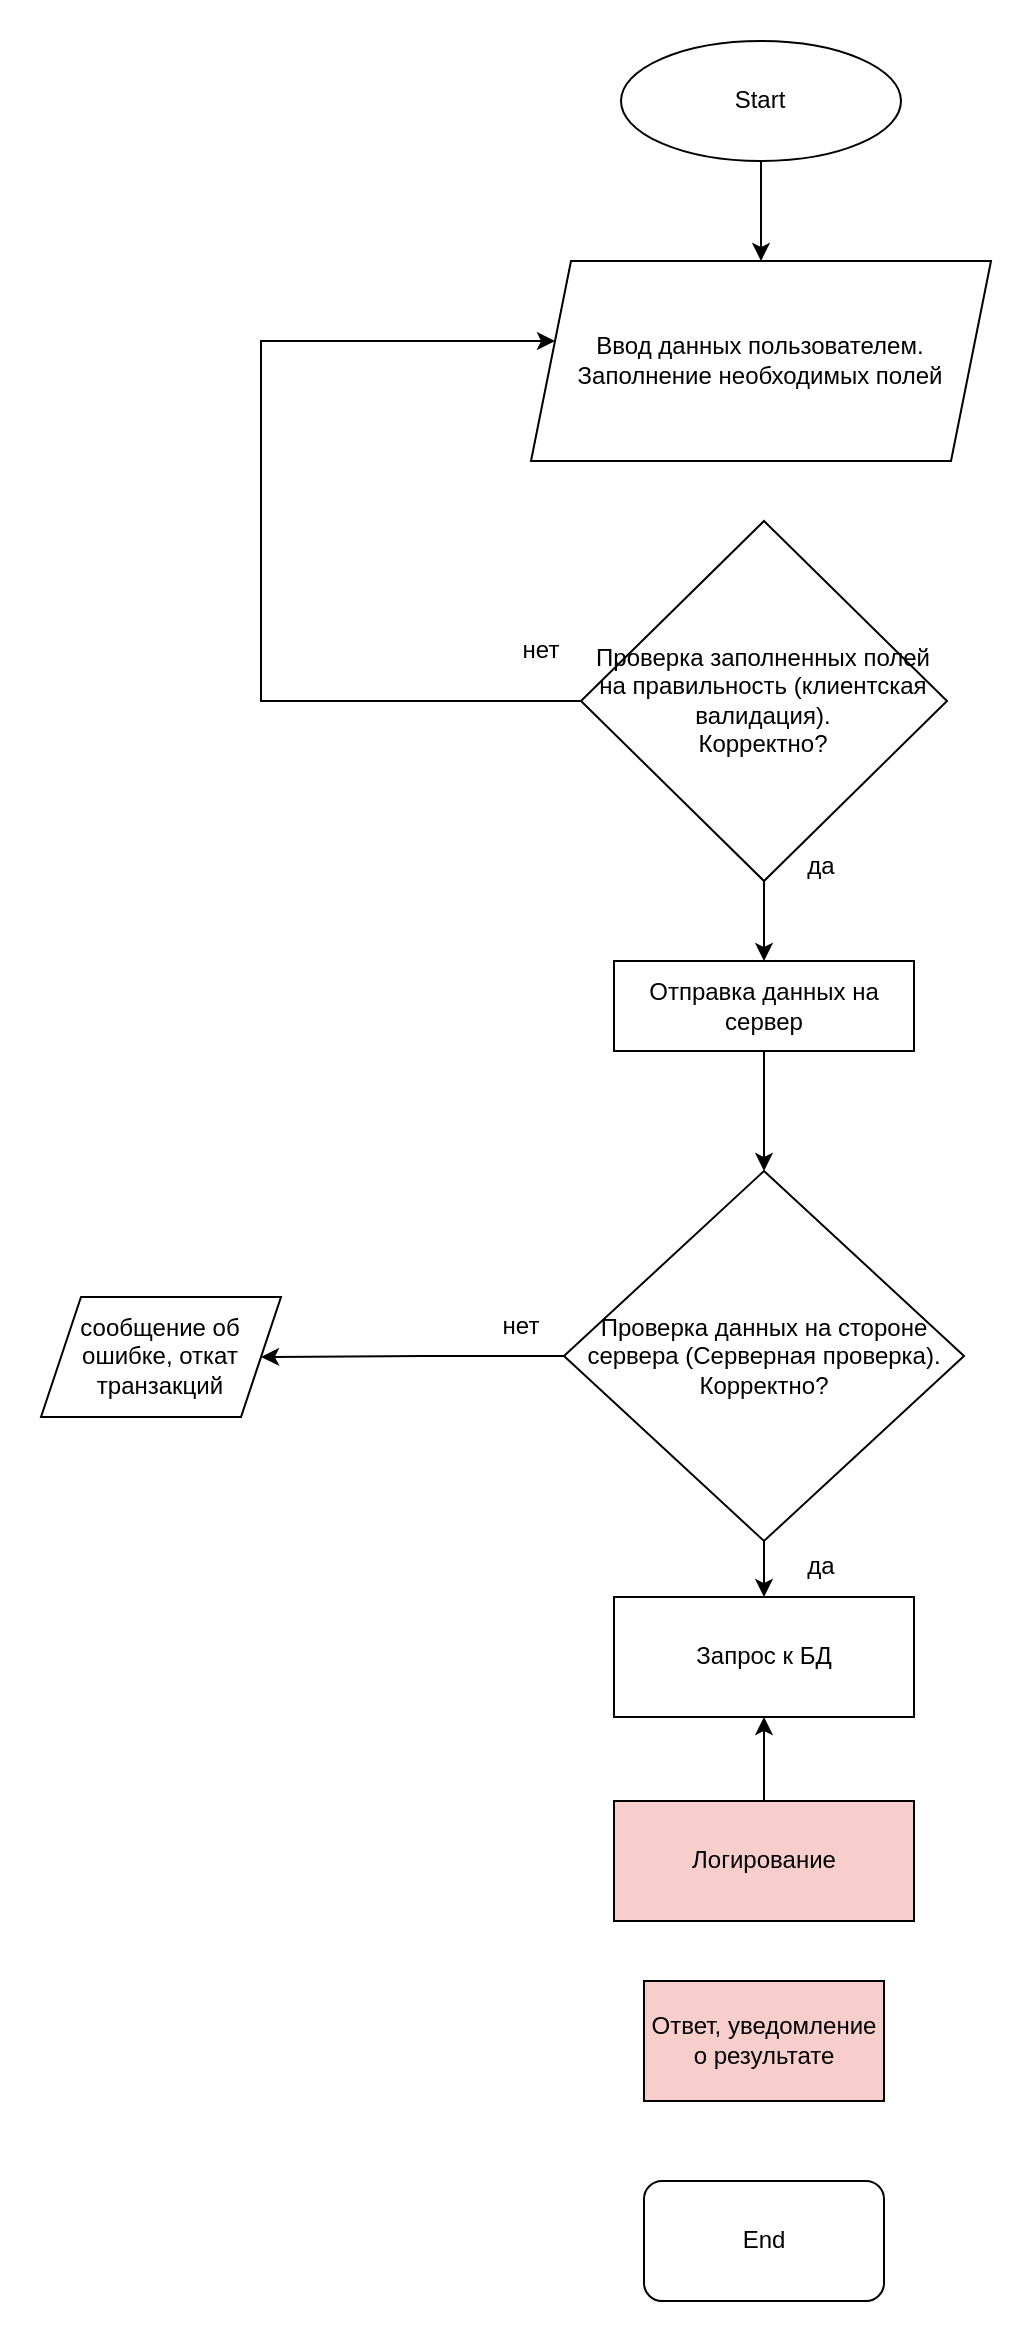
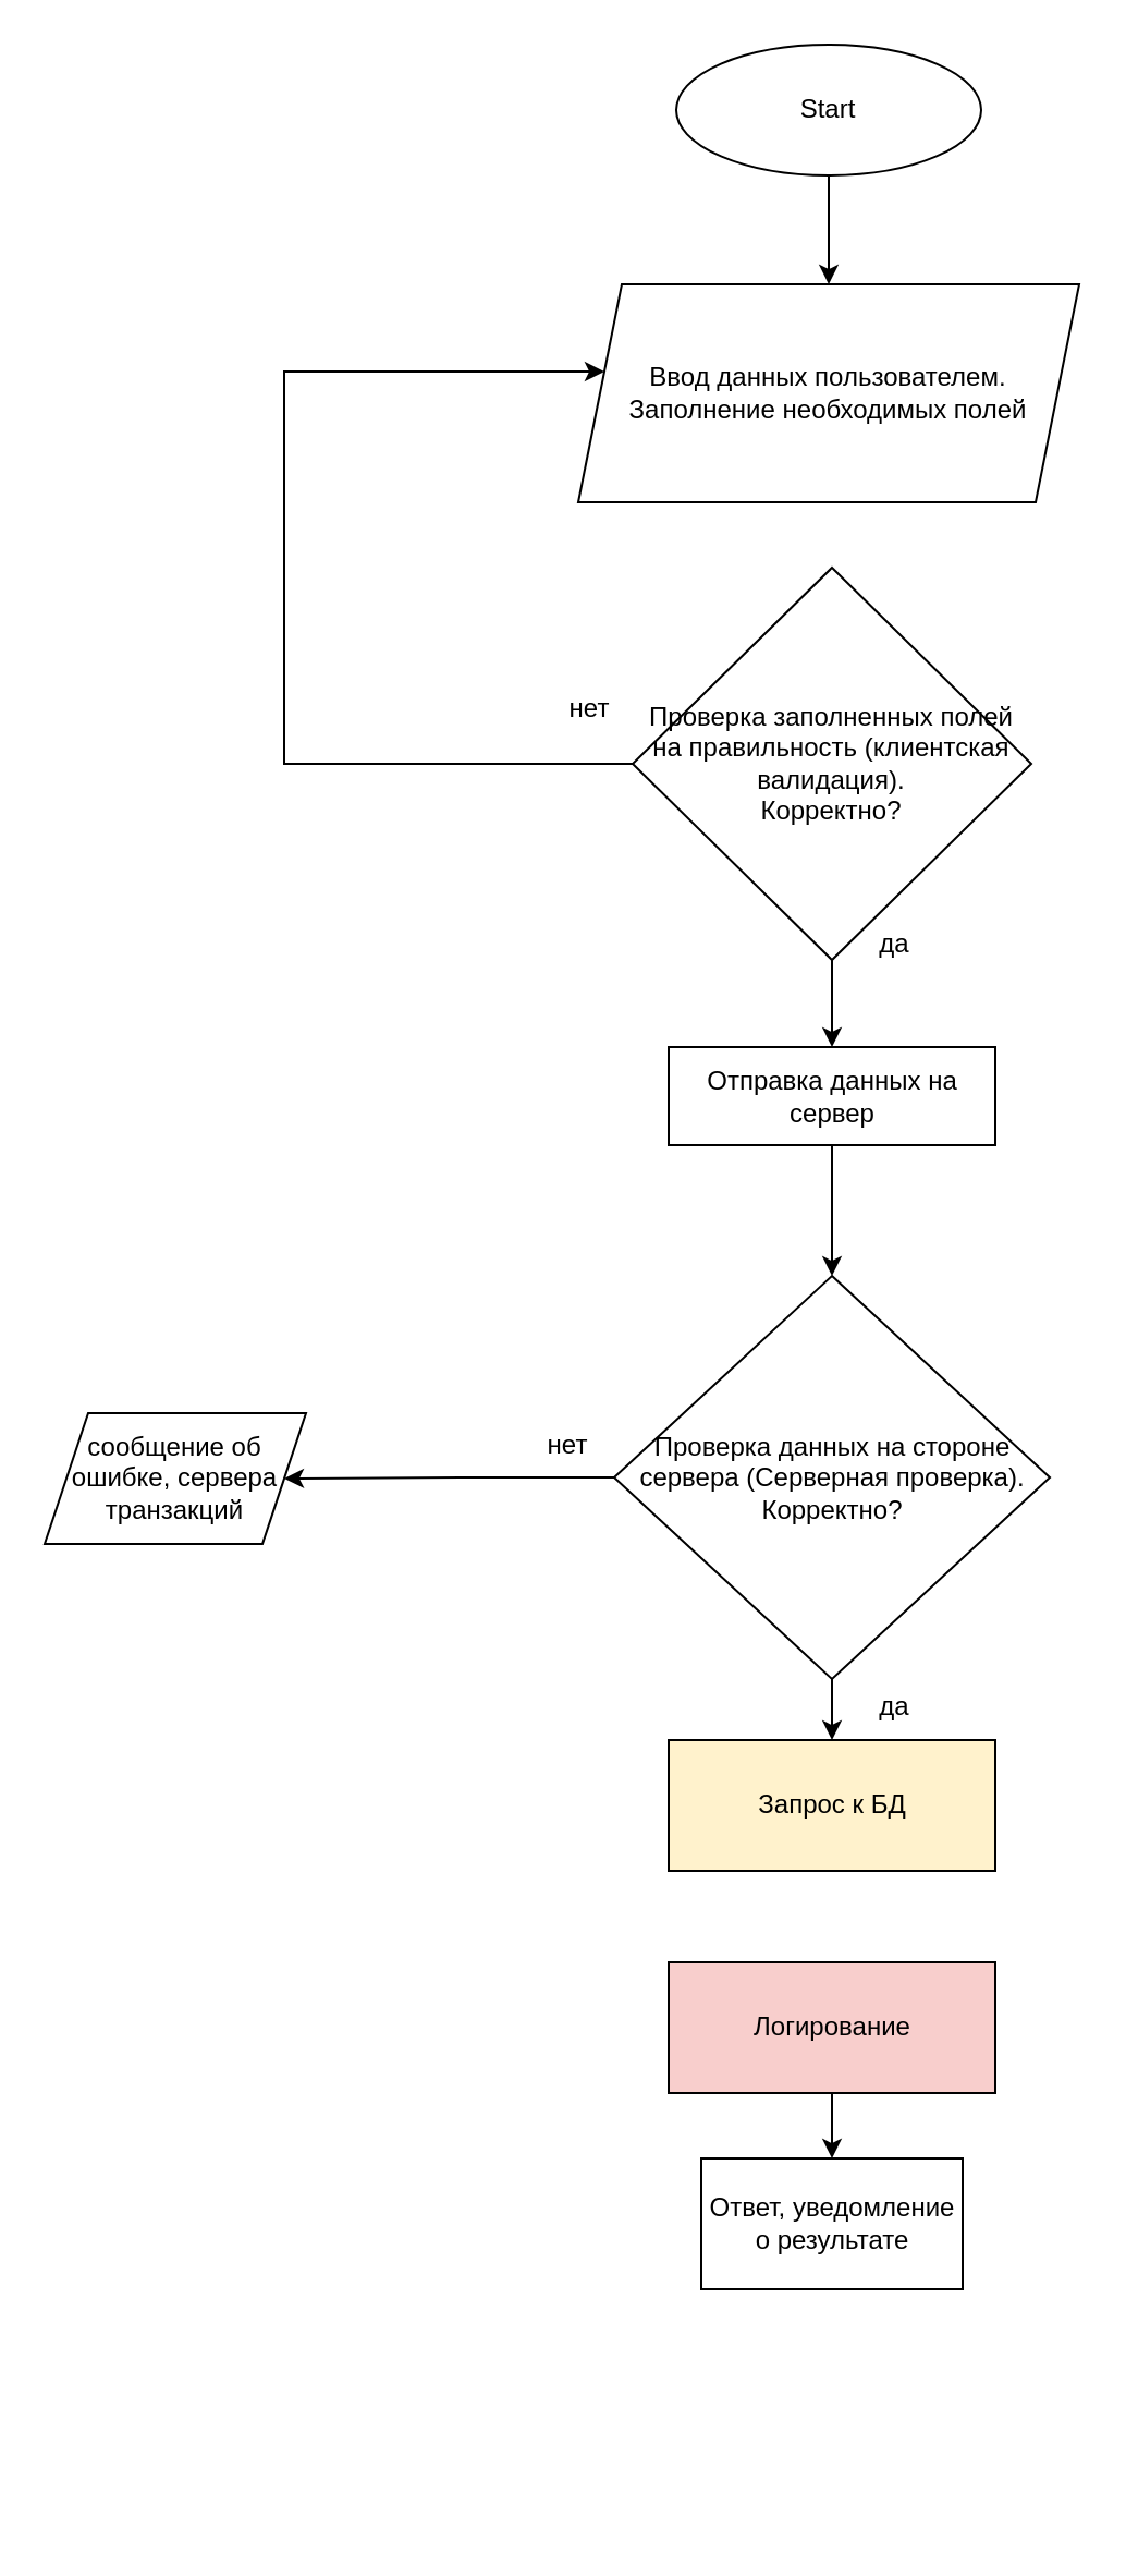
- <mxCell id="16" value="сообщение об ошибке, откат транзакций" style="shape=parallelogram;perimeter=parallelogramPerimeter;whiteSpace=wrap;html=1;fixedSize=1;" vertex="1" parent="1"><mxGeometry x="20" y="648" width="120" height="60" as="geometry" /></mxCell>
+ <mxCell id="16" value="сообщение об ошибке, сервера транзакций" style="shape=parallelogram;perimeter=parallelogramPerimeter;whiteSpace=wrap;html=1;fixedSize=1;" vertex="1" parent="1"><mxGeometry x="20" y="648" width="120" height="60" as="geometry" /></mxCell>
- <mxCell id="18" value="Запрос к БД" style="rounded=0;whiteSpace=wrap;html=1;" vertex="1" parent="1"><mxGeometry x="306.5" y="798" width="150" height="60" as="geometry" /></mxCell>
+ <mxCell id="18" value="Запрос к БД" style="rounded=0;whiteSpace=wrap;html=1;fillColor=#fff2cc;" vertex="1" parent="1"><mxGeometry x="306.5" y="798" width="150" height="60" as="geometry" /></mxCell>
- <mxCell id="19" style="edgeStyle=orthogonalEdgeStyle;rounded=0;orthogonalLoop=1;jettySize=auto;html=1;" edge="1" parent="1" source="20" target="18"><mxGeometry relative="1" as="geometry" /></mxCell>
+ <mxCell id="19" style="edgeStyle=orthogonalEdgeStyle;rounded=0;orthogonalLoop=1;jettySize=auto;html=1;entryX=0.5;entryY=0;entryDx=0;entryDy=0;" edge="1" parent="1" source="20" target="21"><mxGeometry relative="1" as="geometry" /></mxCell>
- <mxCell id="21" value="Ответ, уведомление о результате" style="rounded=0;whiteSpace=wrap;html=1;fillColor=#f8cecc;" vertex="1" parent="1"><mxGeometry x="321.5" y="990" width="120" height="60" as="geometry" /></mxCell>
+ <mxCell id="21" value="Ответ, уведомление о результате" style="rounded=0;whiteSpace=wrap;html=1;" vertex="1" parent="1"><mxGeometry x="321.5" y="990" width="120" height="60" as="geometry" /></mxCell>
- <mxCell id="22" value="End" style="rounded=1;whiteSpace=wrap;html=1;" vertex="1" parent="1"><mxGeometry x="321.5" y="1090" width="120" height="60" as="geometry" /></mxCell>
